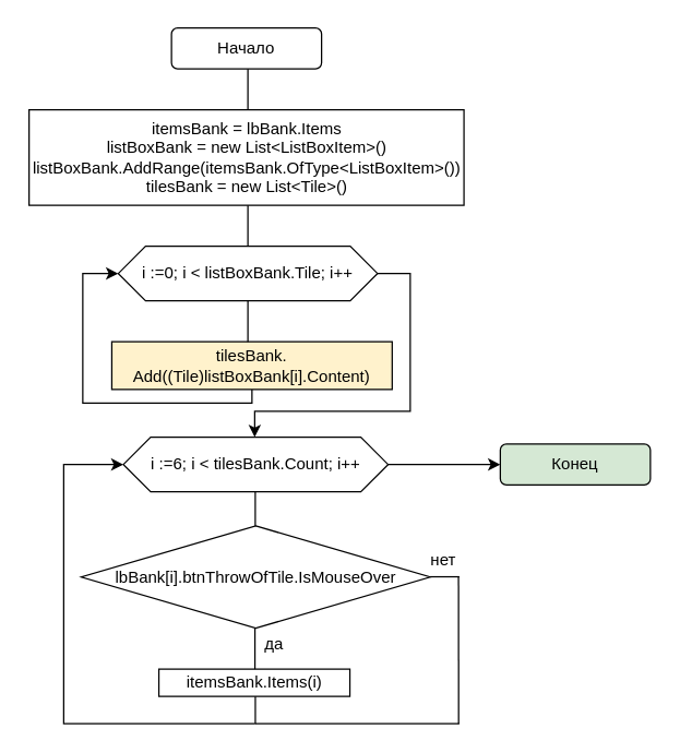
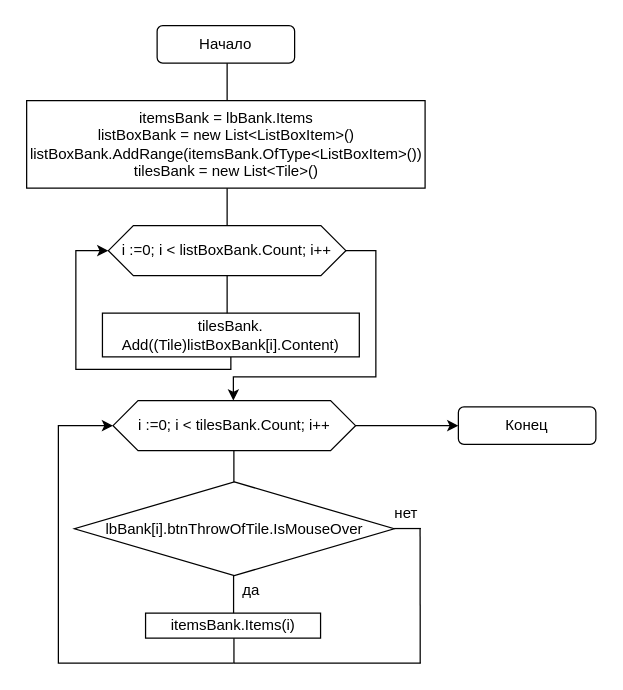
- <mxCell id="10" value="&lt;span&gt;i :=0; i &amp;lt; listBoxBank.Tile; i++&lt;/span&gt;" style="shape=hexagon;perimeter=hexagonPerimeter2;whiteSpace=wrap;html=1;fixedSize=1;" vertex="1" parent="1"><mxGeometry x="86" y="180" width="190" height="40" as="geometry" /></mxCell>
+ <mxCell id="10" value="&lt;span&gt;i :=0; i &amp;lt; listBoxBank.Count; i++&lt;/span&gt;" style="shape=hexagon;perimeter=hexagonPerimeter2;whiteSpace=wrap;html=1;fixedSize=1;" vertex="1" parent="1"><mxGeometry x="86" y="180" width="190" height="40" as="geometry" /></mxCell>
- <mxCell id="5" value="tilesBank.&lt;br&gt;Add((Tile)listBoxBank[i].Content)" style="rounded=0;whiteSpace=wrap;html=1;fillColor=#fff2cc;" vertex="1" parent="1"><mxGeometry x="81.25" y="250" width="205.5" height="35" as="geometry" /></mxCell>
+ <mxCell id="5" value="tilesBank.&lt;br&gt;Add((Tile)listBoxBank[i].Content)" style="rounded=0;whiteSpace=wrap;html=1;" vertex="1" parent="1"><mxGeometry x="81.25" y="250" width="205.5" height="35" as="geometry" /></mxCell>
- <mxCell id="11" value="i :=6; i &amp;lt; tilesBank.Count; i++" style="shape=hexagon;perimeter=hexagonPerimeter2;whiteSpace=wrap;html=1;fixedSize=1;" vertex="1" parent="1"><mxGeometry x="89.74" y="320" width="194.01" height="40" as="geometry" /></mxCell>
+ <mxCell id="11" value="i :=0; i &amp;lt; tilesBank.Count; i++" style="shape=hexagon;perimeter=hexagonPerimeter2;whiteSpace=wrap;html=1;fixedSize=1;" vertex="1" parent="1"><mxGeometry x="89.74" y="320" width="194.01" height="40" as="geometry" /></mxCell>
- <mxCell id="9" value="Конец" style="rounded=1;whiteSpace=wrap;html=1;fillColor=#d5e8d4;" vertex="1" parent="1"><mxGeometry x="366" y="325" width="110" height="30" as="geometry" /></mxCell>
+ <mxCell id="9" value="Конец" style="rounded=1;whiteSpace=wrap;html=1;" vertex="1" parent="1"><mxGeometry x="366" y="325" width="110" height="30" as="geometry" /></mxCell>
